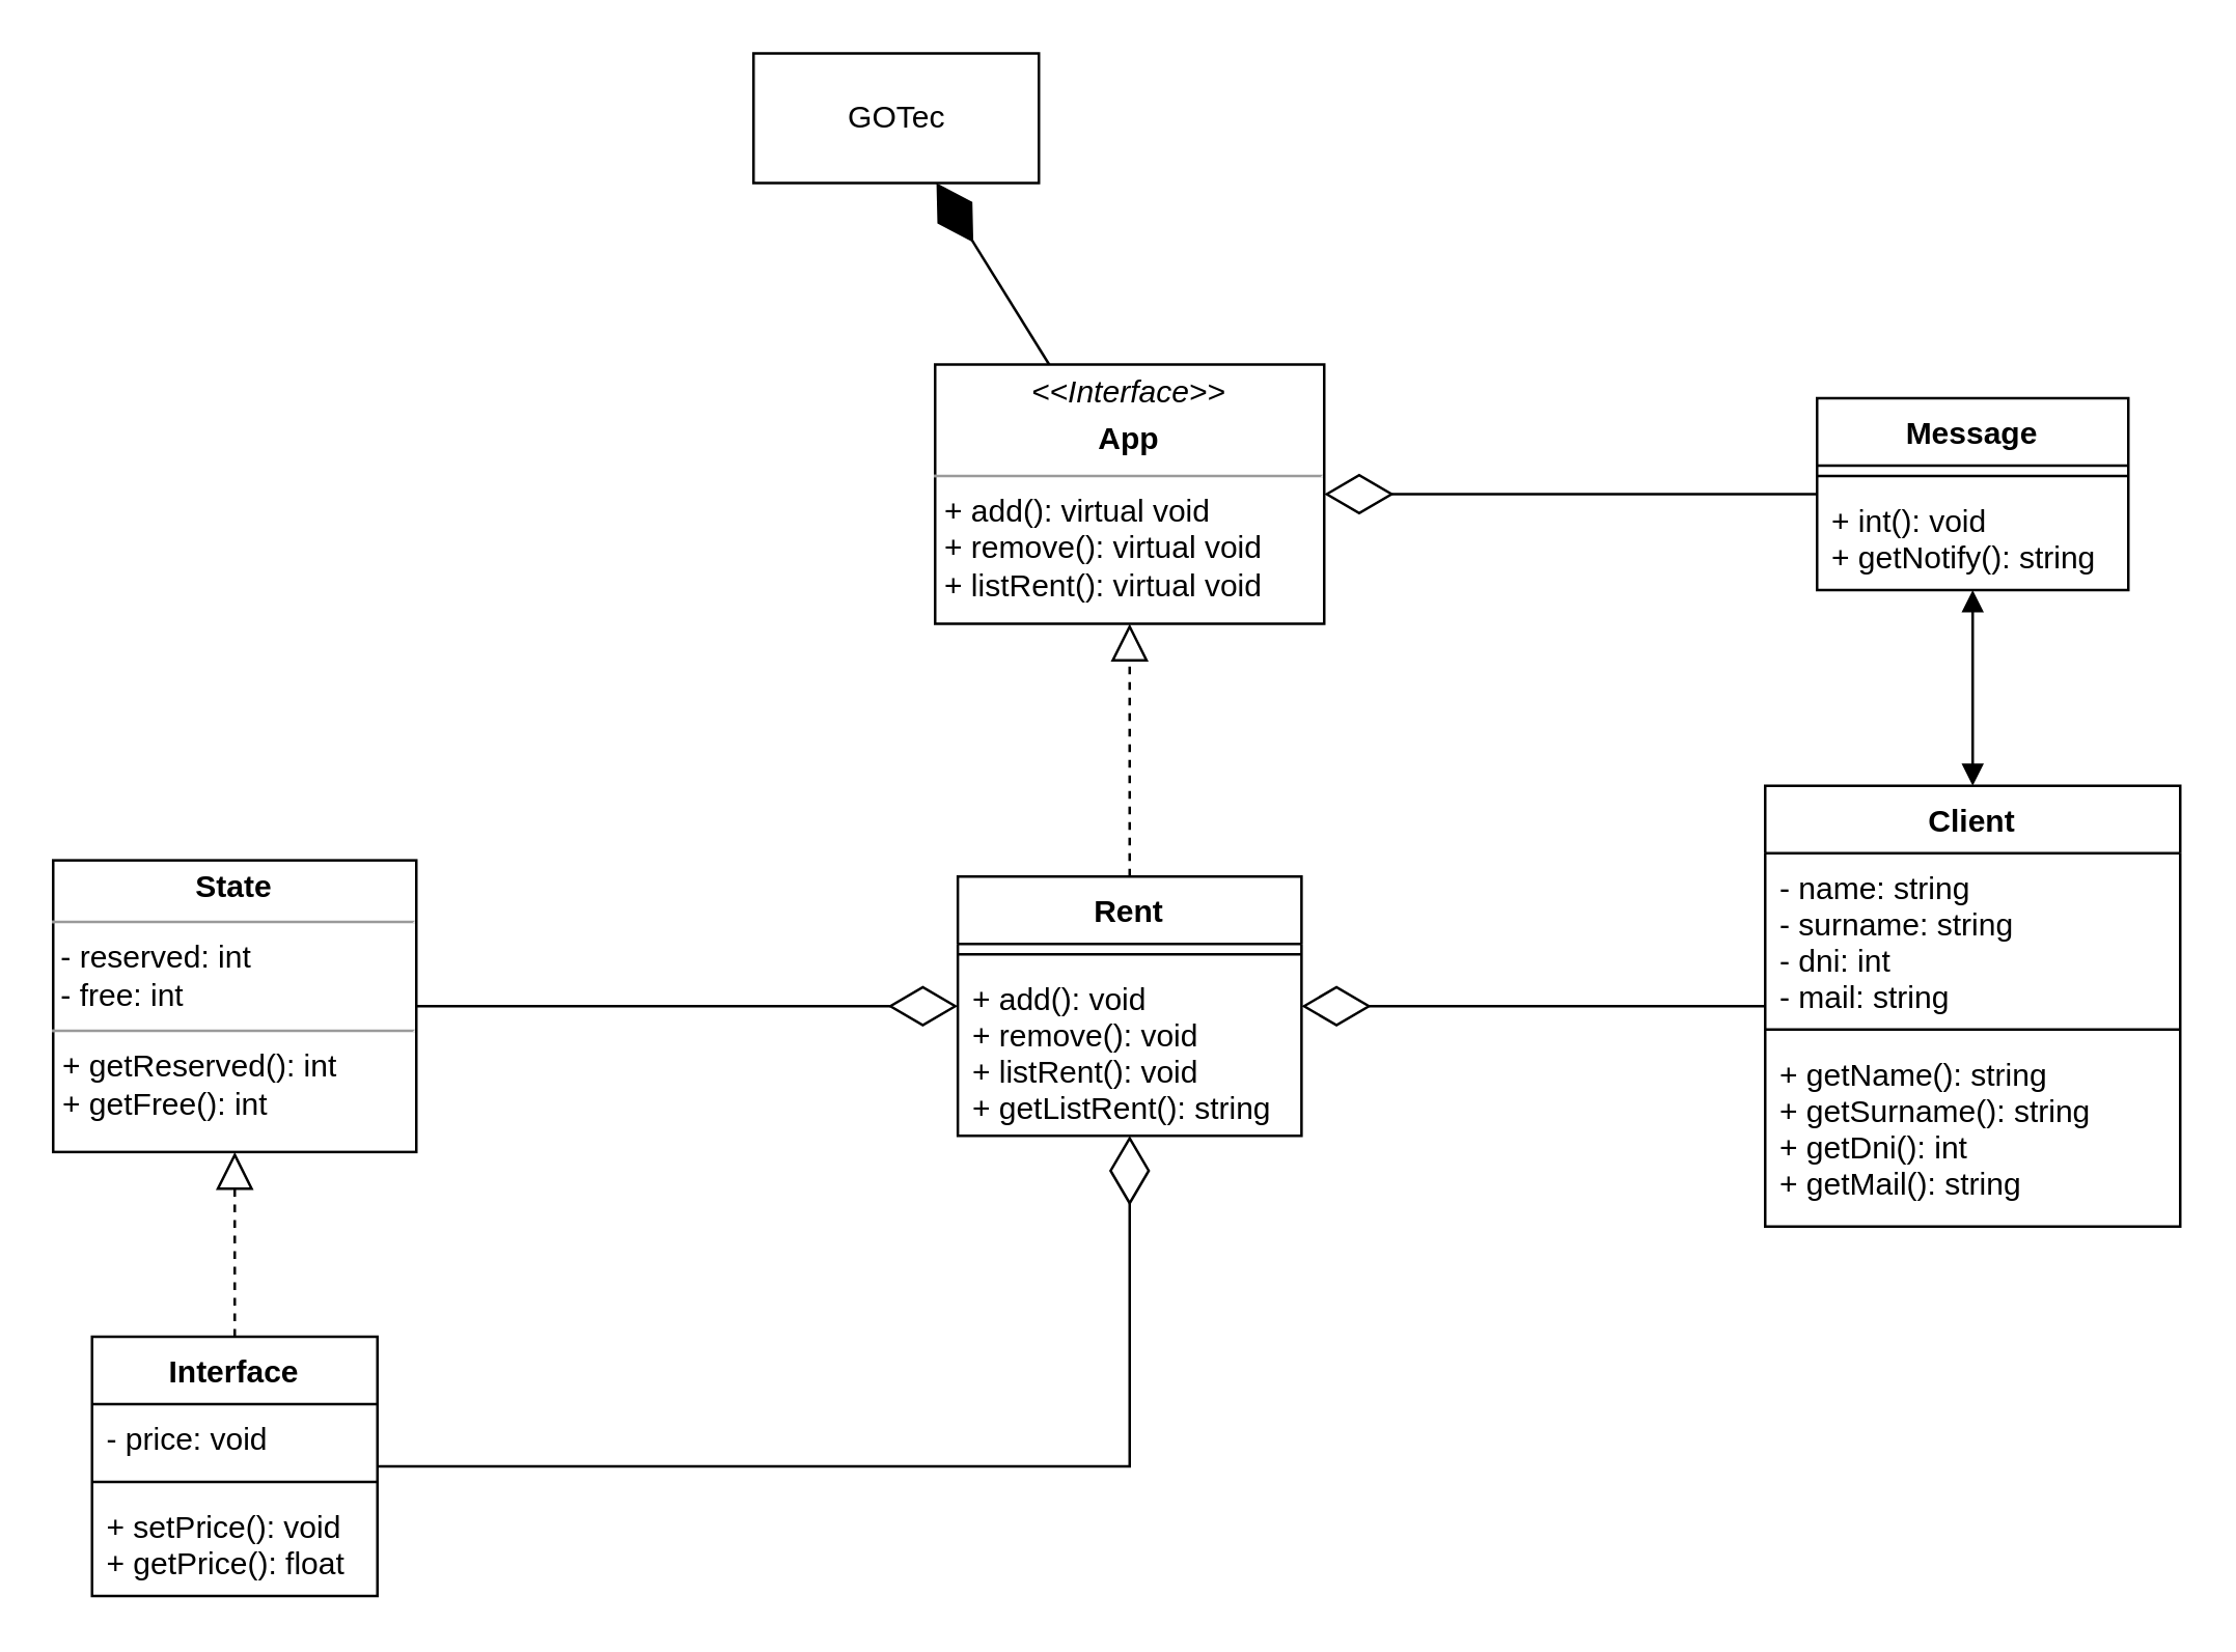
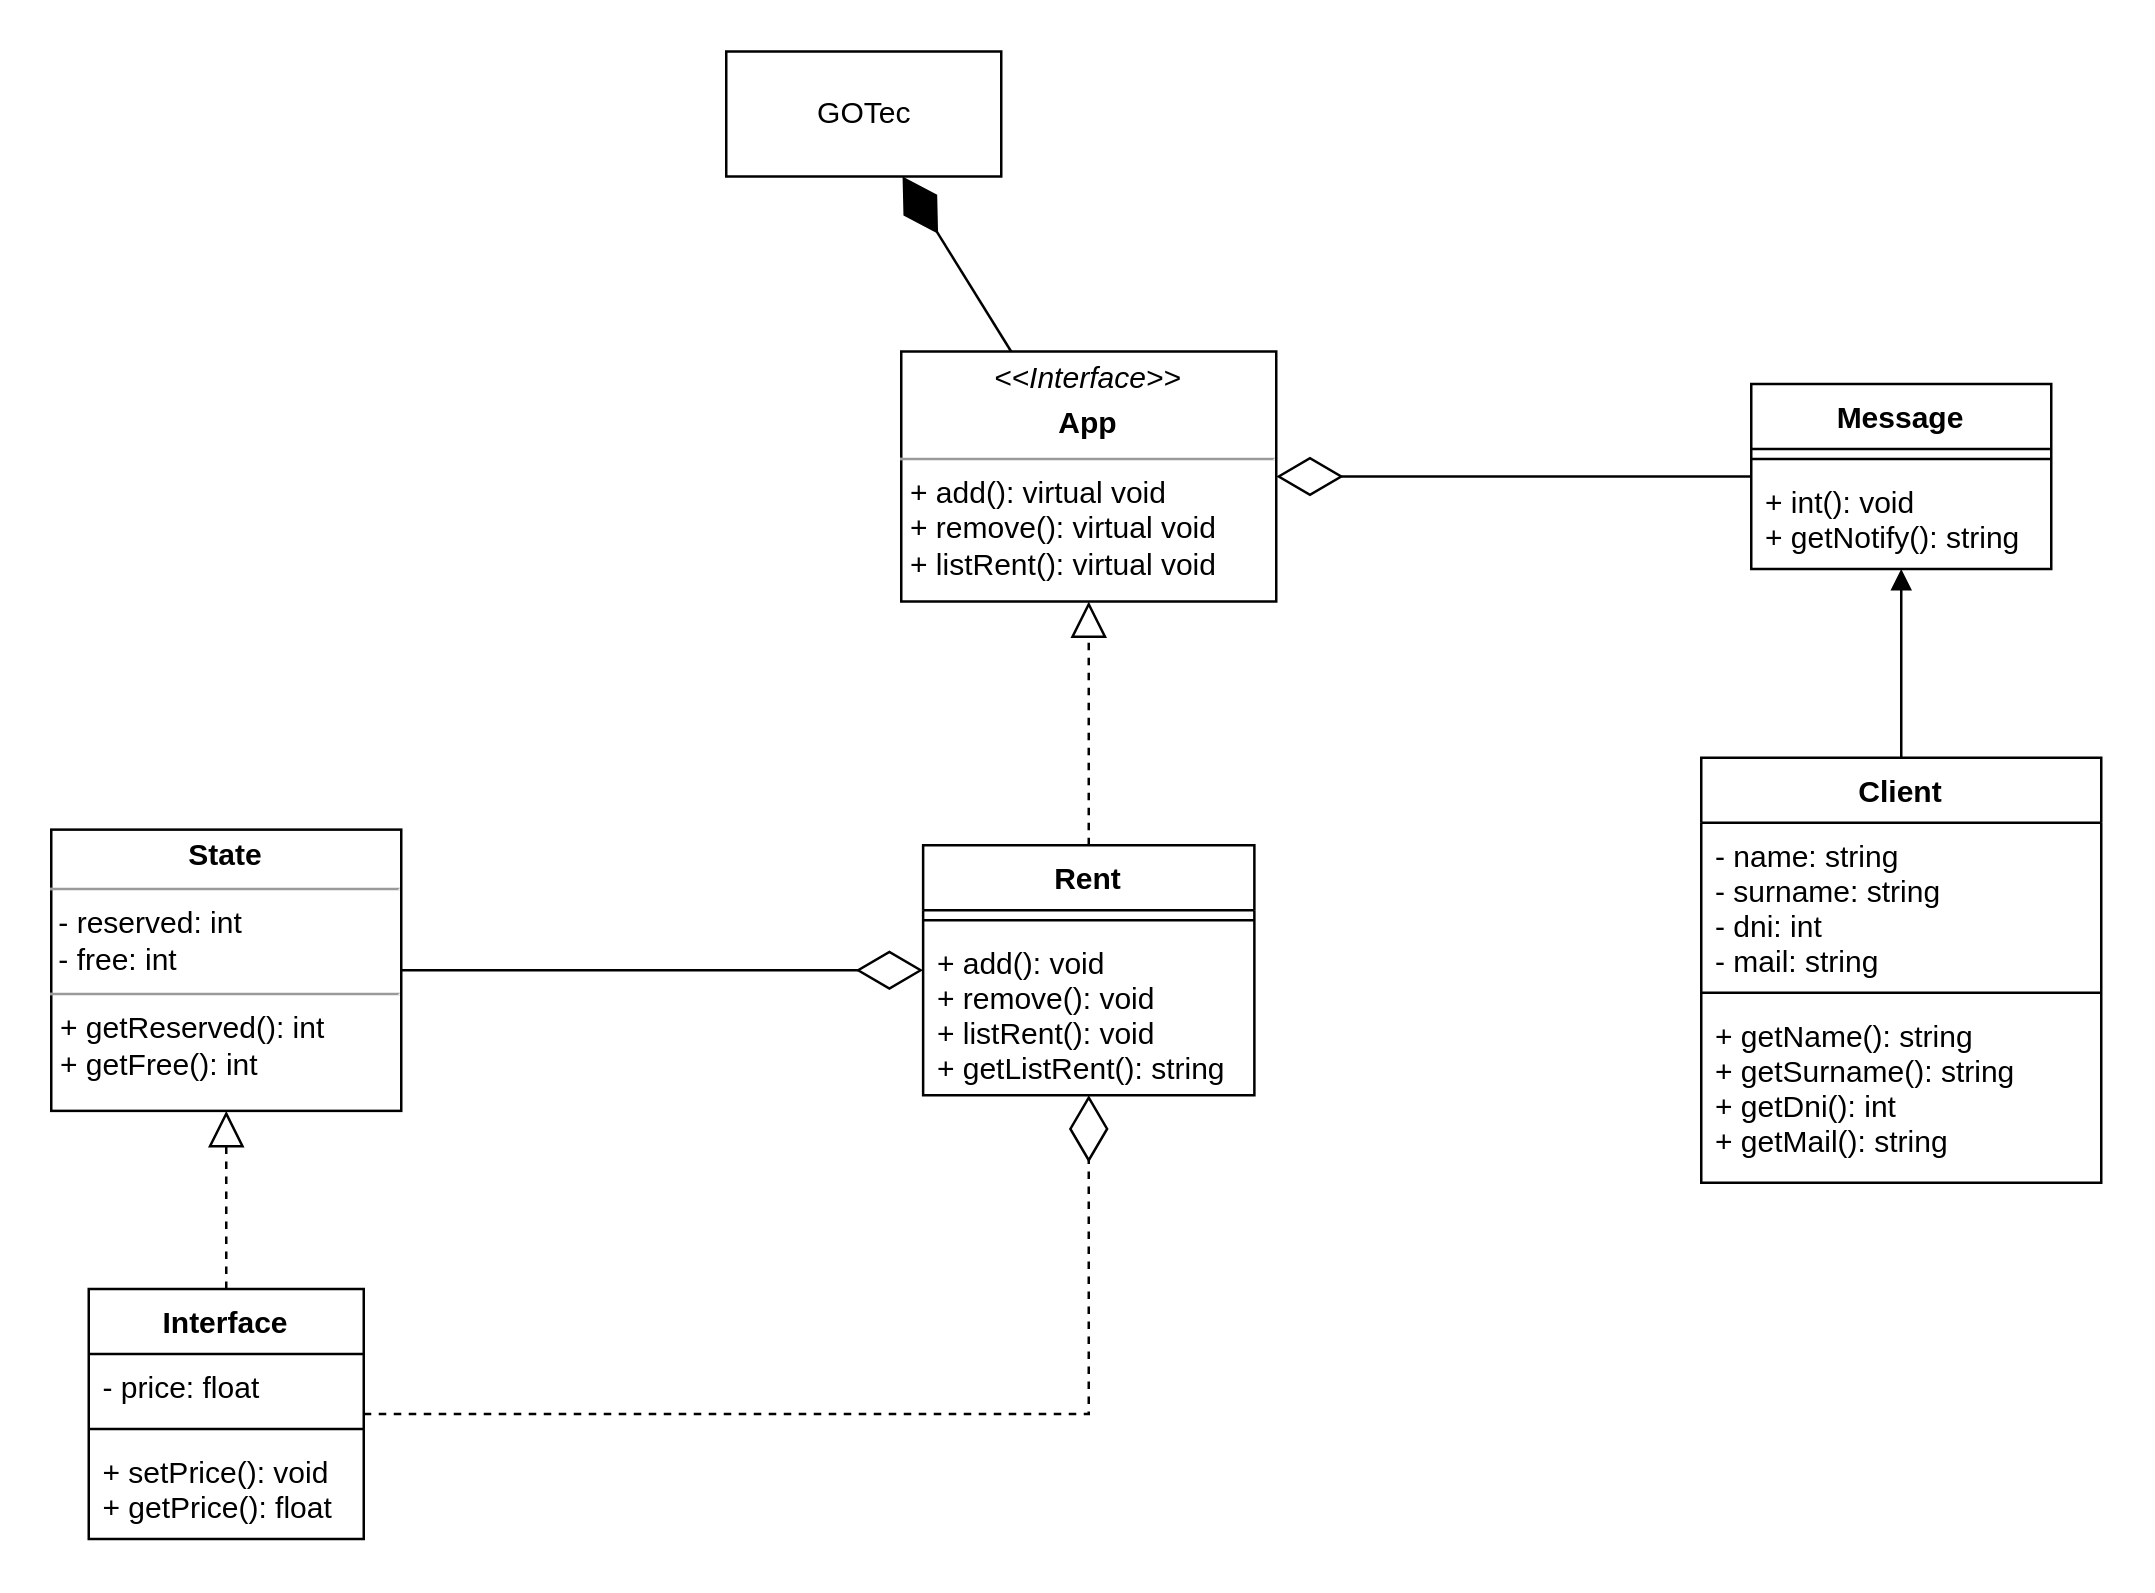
- <mxCell id="21" value="" style="endArrow=block;startArrow=block;endFill=1;startFill=1;html=1;" parent="1" source="17" target="2" edge="1"><mxGeometry width="160" relative="1" as="geometry"><mxPoint x="280" y="295" as="sourcePoint" /><mxPoint x="440" y="295" as="targetPoint" /></mxGeometry></mxCell>
+ <mxCell id="21" value="" style="endArrow=none;startArrow=block;endFill=1;startFill=1;html=1;" parent="1" source="17" target="2" edge="1"><mxGeometry width="160" relative="1" as="geometry"><mxPoint x="280" y="295" as="sourcePoint" /><mxPoint x="440" y="295" as="targetPoint" /></mxGeometry></mxCell>
- <mxCell id="8" value="" style="endArrow=diamondThin;endFill=0;endSize=24;html=1;rounded=0;" parent="1" source="2" target="12" edge="1"><mxGeometry width="160" relative="1" as="geometry"><mxPoint x="560" y="75" as="sourcePoint" /><mxPoint x="530" y="335" as="targetPoint" /></mxGeometry></mxCell>
- <mxCell id="24" value="- price: void" style="text;strokeColor=none;fillColor=none;align=left;verticalAlign=top;spacingLeft=4;spacingRight=4;overflow=hidden;rotatable=0;points=[[0,0.5],[1,0.5]];portConstraint=eastwest;" vertex="1" parent="23"><mxGeometry y="26" width="110" height="26" as="geometry" /></mxCell>
+ <mxCell id="24" value="- price: float" style="text;strokeColor=none;fillColor=none;align=left;verticalAlign=top;spacingLeft=4;spacingRight=4;overflow=hidden;rotatable=0;points=[[0,0.5],[1,0.5]];portConstraint=eastwest;" vertex="1" parent="23"><mxGeometry y="26" width="110" height="26" as="geometry" /></mxCell>
- <mxCell id="11" value="" style="endArrow=diamondThin;endFill=0;endSize=24;html=1;rounded=0;" parent="1" source="23" target="12" edge="1"><mxGeometry width="160" relative="1" as="geometry"><mxPoint x="170" y="542" as="sourcePoint" /><mxPoint x="404" y="425" as="targetPoint" /><Array as="points"><mxPoint x="435" y="565" /></Array></mxGeometry></mxCell>
+ <mxCell id="11" value="" style="endArrow=diamondThin;endFill=0;endSize=24;html=1;rounded=0;dashed=1;" parent="1" source="23" target="12" edge="1"><mxGeometry width="160" relative="1" as="geometry"><mxPoint x="170" y="542" as="sourcePoint" /><mxPoint x="404" y="425" as="targetPoint" /><Array as="points"><mxPoint x="435" y="565" /></Array></mxGeometry></mxCell>
